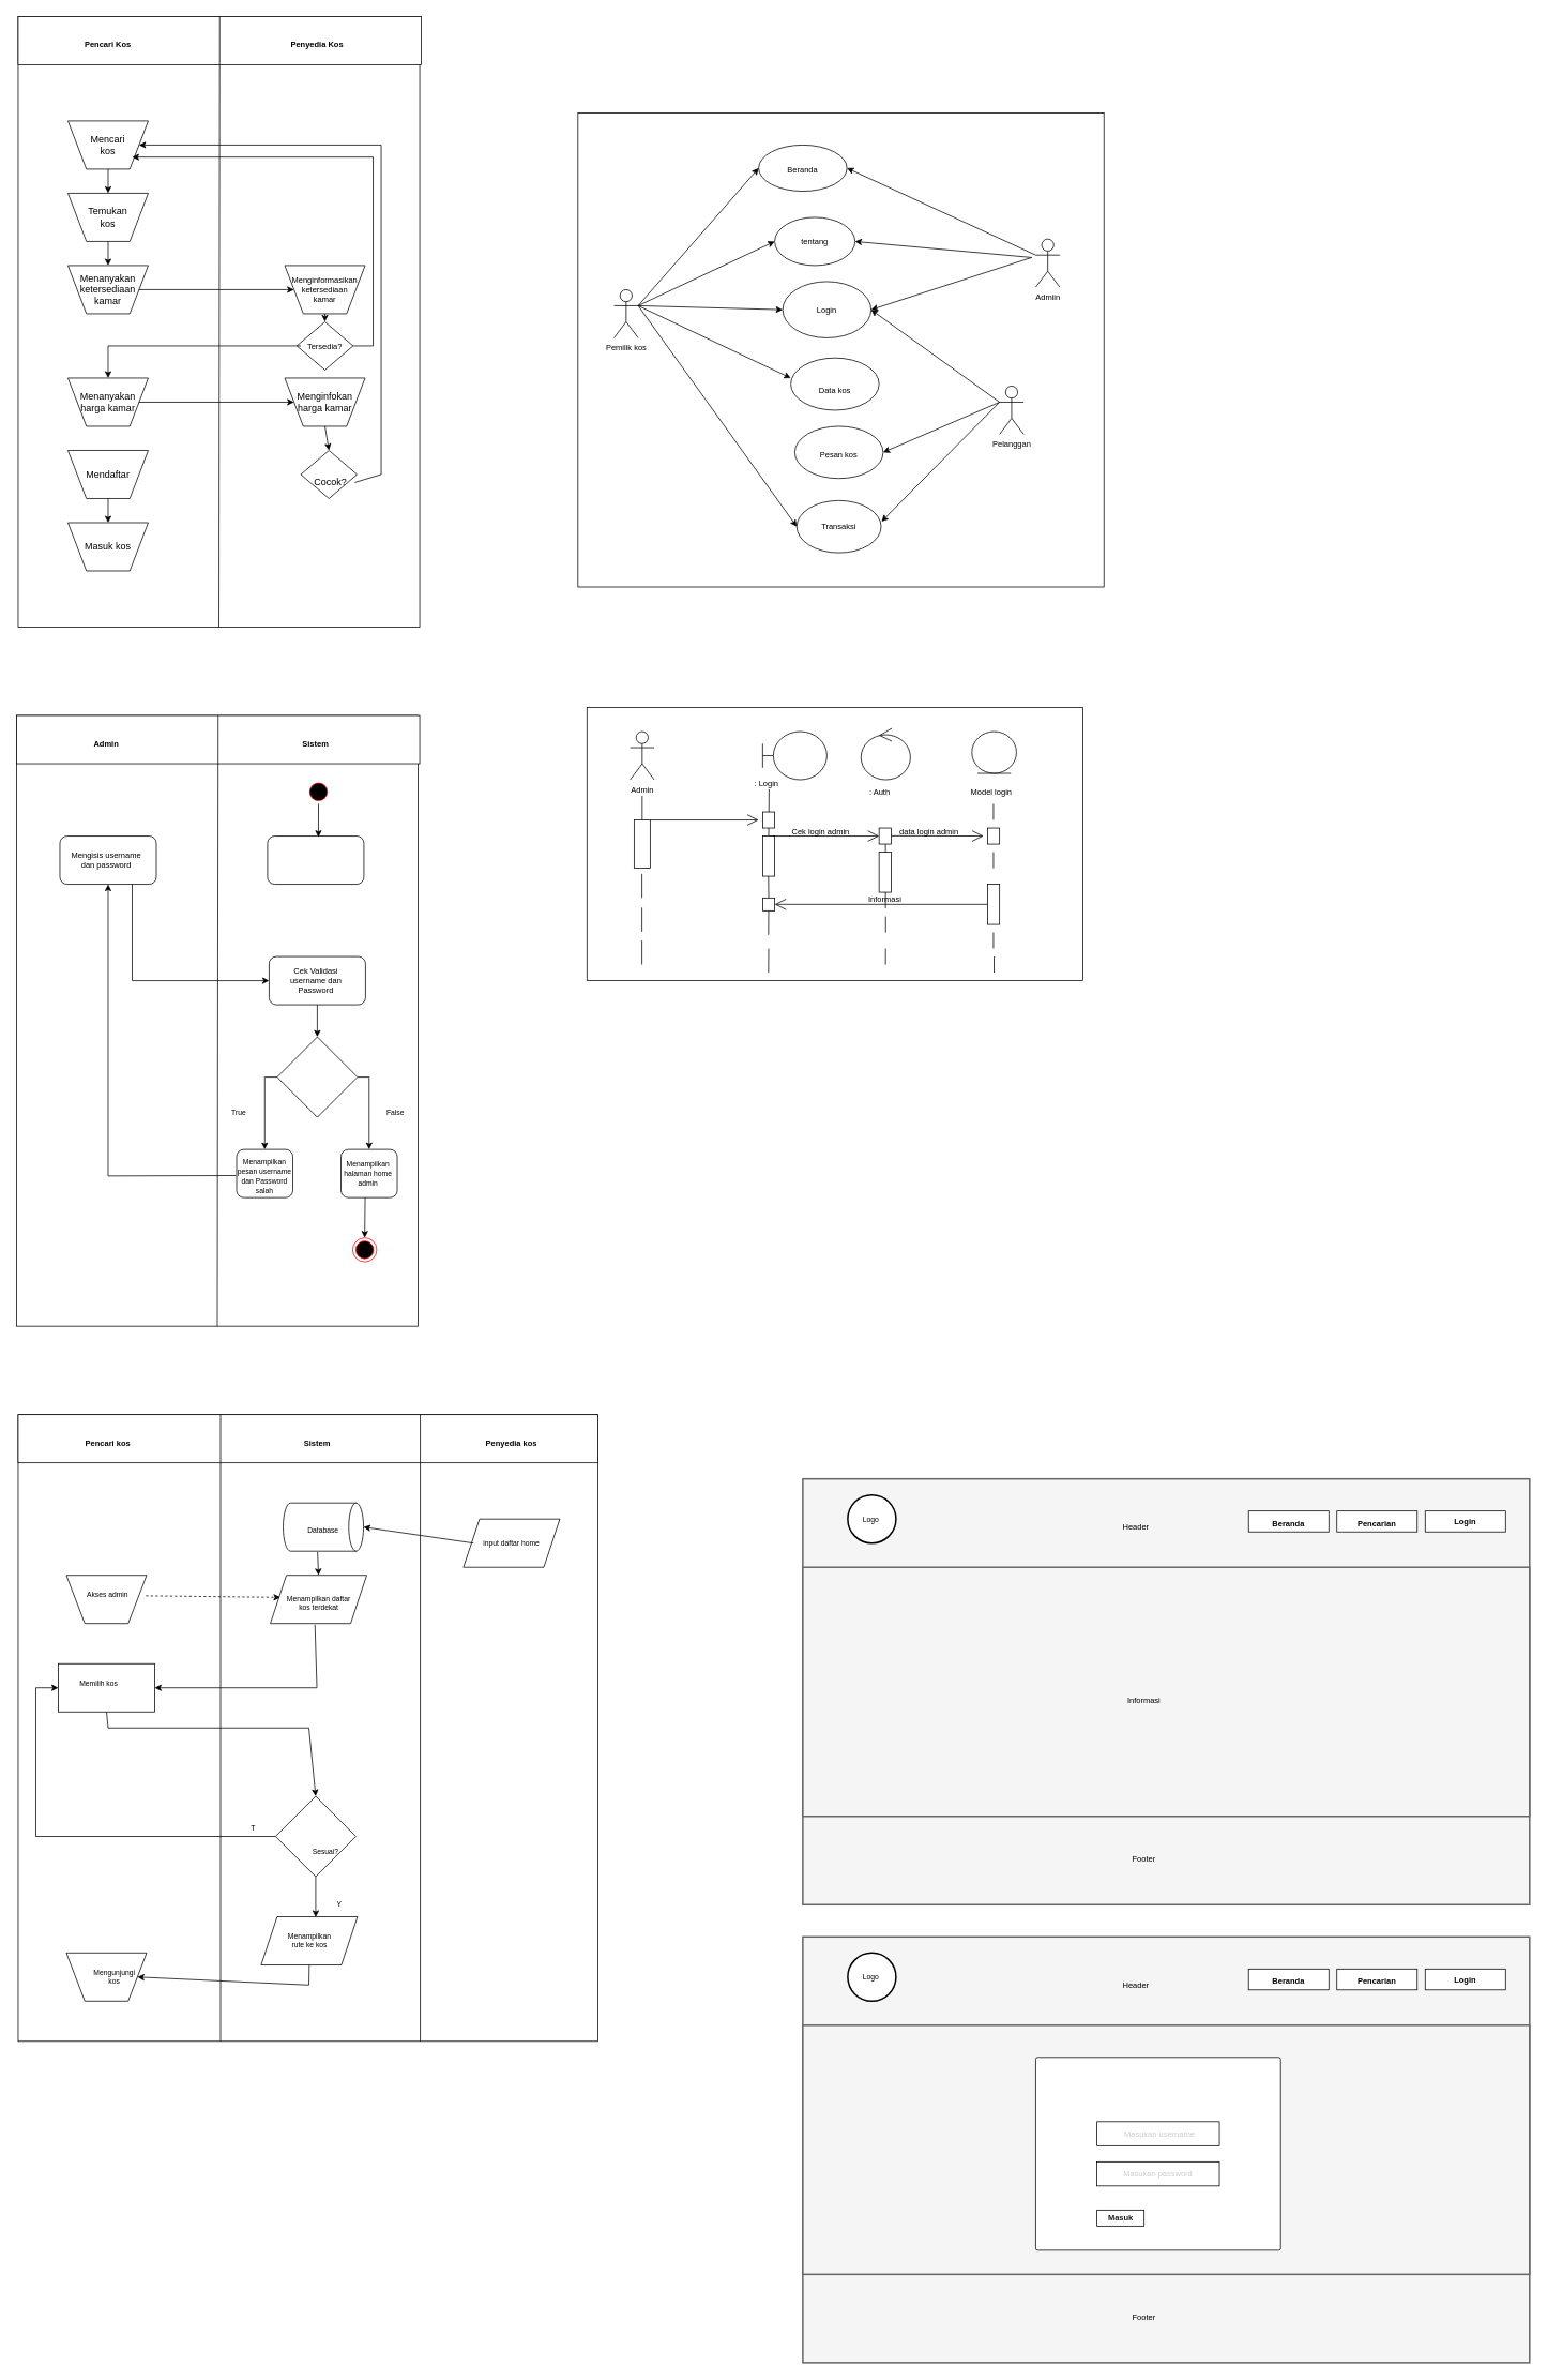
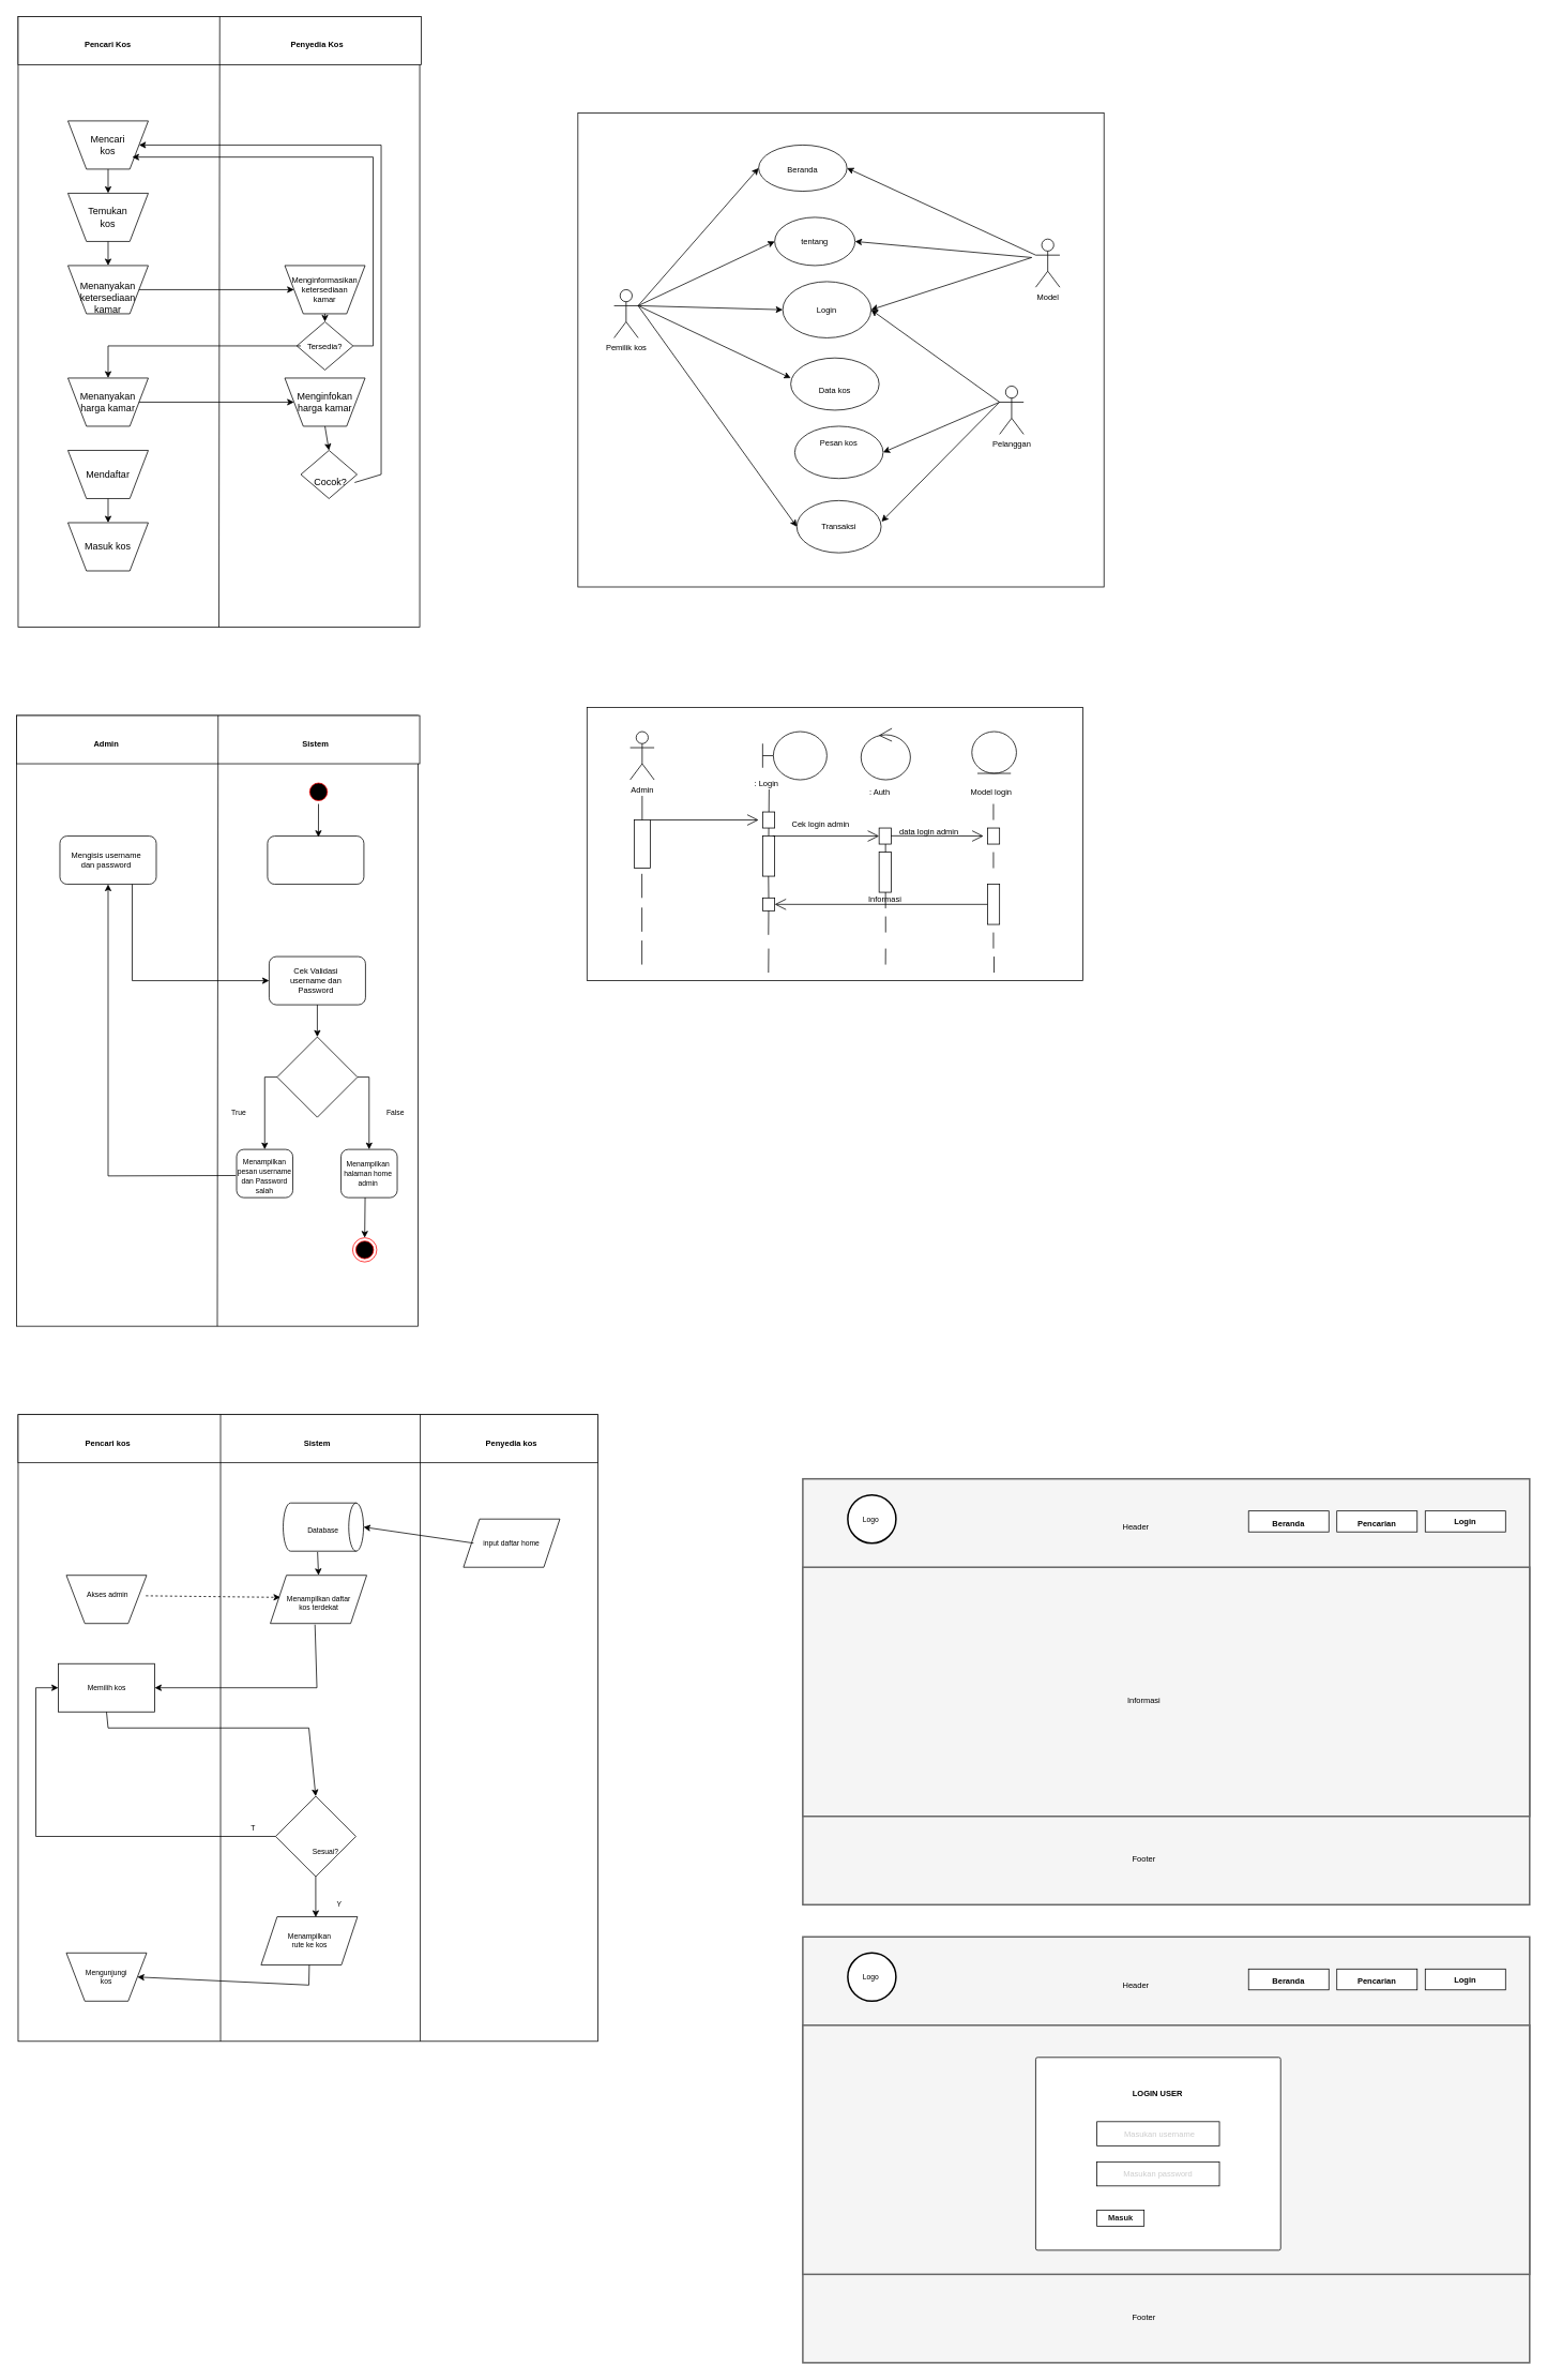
- <mxCell id="9" value="Menanyakan ketersediaan kamar" style="text;html=1;strokeColor=none;fillColor=none;align=center;verticalAlign=middle;whiteSpace=wrap;rounded=0;" vertex="1" parent="1"><mxGeometry x="104" y="345" width="60" height="30" as="geometry" /></mxCell>
+ <mxCell id="9" value="Menanyakan ketersediaan kamar" style="text;html=1;strokeColor=none;fillColor=none;align=center;verticalAlign=middle;whiteSpace=wrap;rounded=0;" vertex="1" parent="1"><mxGeometry x="104" y="355" width="60" height="30" as="geometry" /></mxCell>
- <mxCell id="51" value="Admiin" style="shape=umlActor;verticalLabelPosition=bottom;verticalAlign=top;html=1;outlineConnect=0;fontSize=10;strokeWidth=1;" vertex="1" parent="1"><mxGeometry x="1289" y="297" width="30" height="60" as="geometry" /></mxCell>
+ <mxCell id="51" value="Model" style="shape=umlActor;verticalLabelPosition=bottom;verticalAlign=top;html=1;outlineConnect=0;fontSize=10;strokeWidth=1;" vertex="1" parent="1"><mxGeometry x="1289" y="297" width="30" height="60" as="geometry" /></mxCell>
- <mxCell id="49" value="Pesan kos" style="text;html=1;strokeColor=none;fillColor=none;align=center;verticalAlign=middle;whiteSpace=wrap;rounded=0;fontSize=10;" vertex="1" parent="1"><mxGeometry x="1014" y="550" width="60" height="30" as="geometry" /></mxCell>
+ <mxCell id="49" value="Pesan kos" style="text;html=1;strokeColor=none;fillColor=none;align=center;verticalAlign=middle;whiteSpace=wrap;rounded=0;fontSize=10;" vertex="1" parent="1"><mxGeometry x="1014" y="535" width="60" height="30" as="geometry" /></mxCell>
- <mxCell id="89" value="Cek login admin" style="text;html=1;strokeColor=none;fillColor=none;align=center;verticalAlign=middle;whiteSpace=wrap;rounded=0;fontSize=10;" vertex="1" parent="1"><mxGeometry x="974" y="1020" width="95" height="30" as="geometry" /></mxCell>
+ <mxCell id="89" value="Cek login admin" style="text;html=1;strokeColor=none;fillColor=none;align=center;verticalAlign=middle;whiteSpace=wrap;rounded=0;fontSize=10;" vertex="1" parent="1"><mxGeometry x="974" y="1010" width="95" height="30" as="geometry" /></mxCell>
- <mxCell id="148" value="Memilih kos" style="text;html=1;strokeColor=none;fillColor=none;align=center;verticalAlign=middle;whiteSpace=wrap;rounded=0;fontSize=9;" vertex="1" parent="1"><mxGeometry x="74.5" y="2080" width="95" height="30" as="geometry" /></mxCell>
+ <mxCell id="148" value="Memilih kos" style="text;html=1;strokeColor=none;fillColor=none;align=center;verticalAlign=middle;whiteSpace=wrap;rounded=0;fontSize=9;" vertex="1" parent="1"><mxGeometry x="84.5" y="2085" width="95" height="30" as="geometry" /></mxCell>
- <mxCell id="151" value="Mengunjungi kos" style="text;html=1;strokeColor=none;fillColor=none;align=center;verticalAlign=middle;whiteSpace=wrap;rounded=0;fontSize=9;" vertex="1" parent="1"><mxGeometry x="112" y="2445" width="60" height="30" as="geometry" /></mxCell>
+ <mxCell id="151" value="Mengunjungi kos" style="text;html=1;strokeColor=none;fillColor=none;align=center;verticalAlign=middle;whiteSpace=wrap;rounded=0;fontSize=9;" vertex="1" parent="1"><mxGeometry x="102" y="2445" width="60" height="30" as="geometry" /></mxCell>
+ <mxCell id="188" value="&lt;b&gt;LOGIN USER&lt;/b&gt;" style="text;html=1;strokeColor=none;fillColor=none;align=center;verticalAlign=middle;whiteSpace=wrap;rounded=0;fontSize=10;" vertex="1" parent="1"><mxGeometry x="1388.37" y="2590" width="106.25" height="30" as="geometry" /></mxCell>
